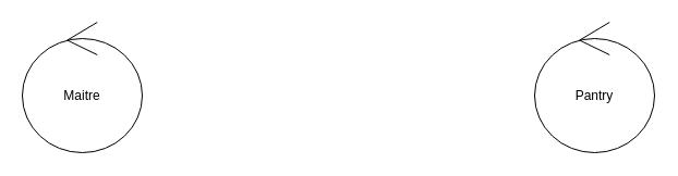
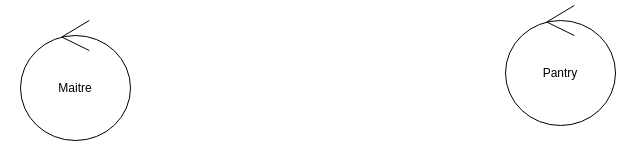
- <mxCell id="3" value="Pantry" style="ellipse;shape=umlControl;whiteSpace=wrap;html=1;" vertex="1" parent="1"><mxGeometry x="490" y="20" width="110" height="120" as="geometry" /></mxCell>
+ <mxCell id="3" value="Pantry" style="ellipse;shape=umlControl;whiteSpace=wrap;html=1;" vertex="1" parent="1"><mxGeometry x="505" y="5" width="110" height="120" as="geometry" /></mxCell>
